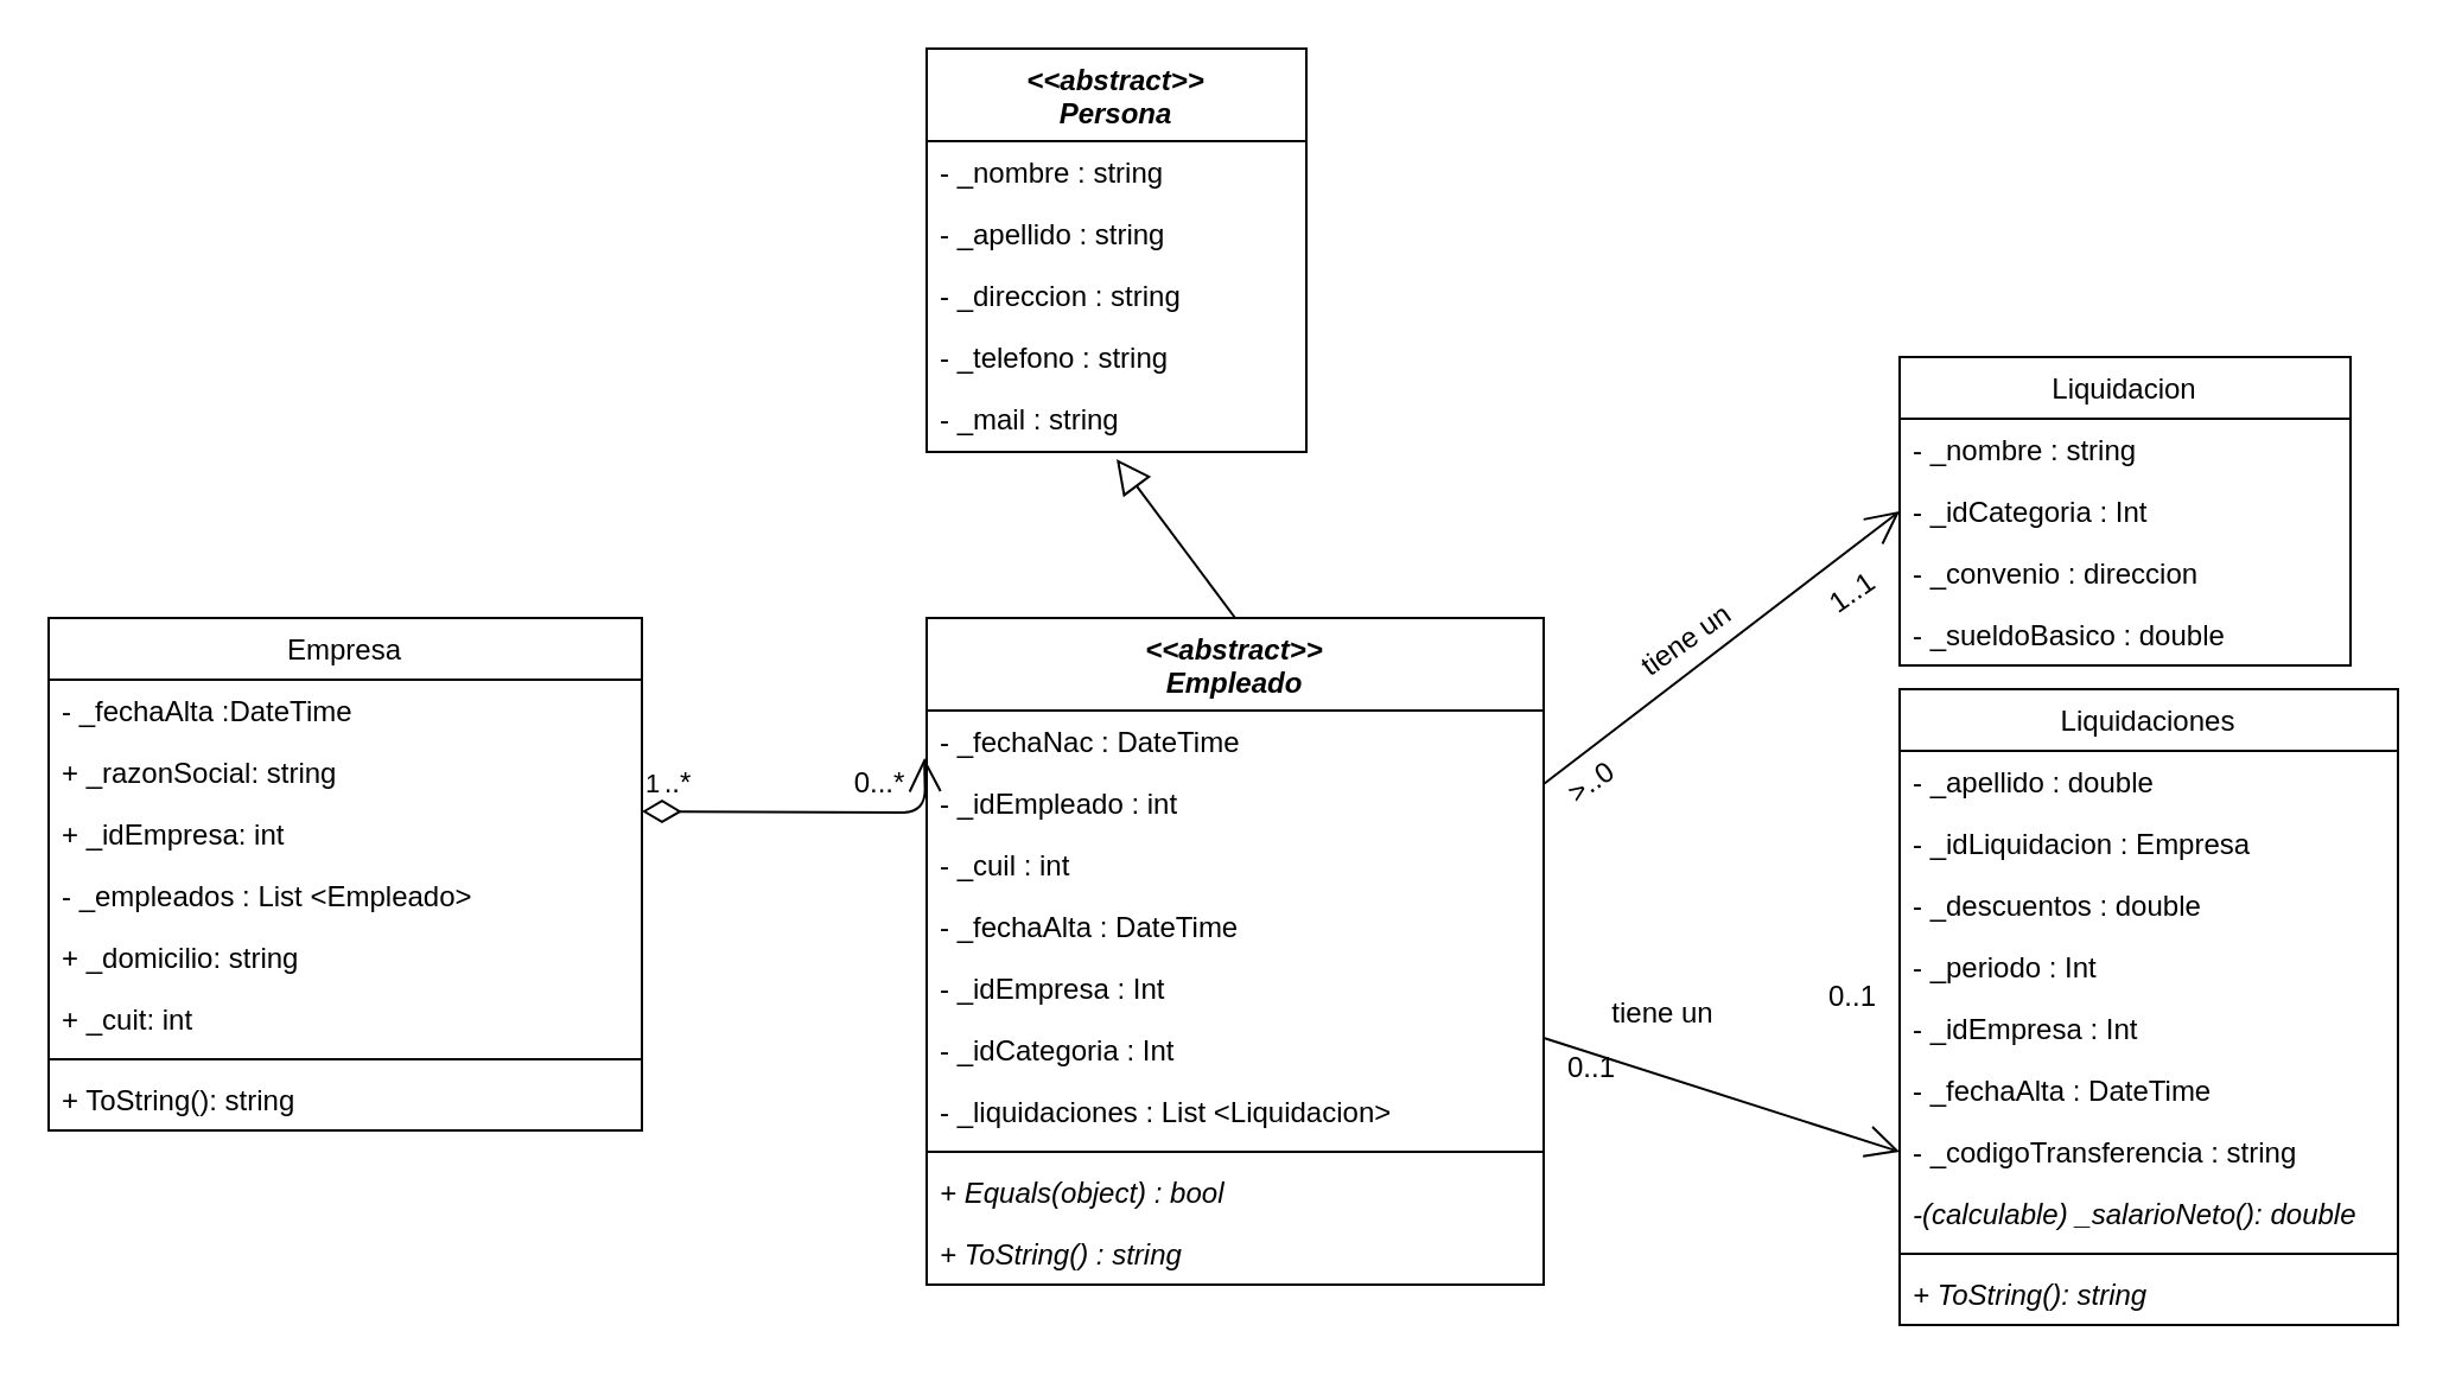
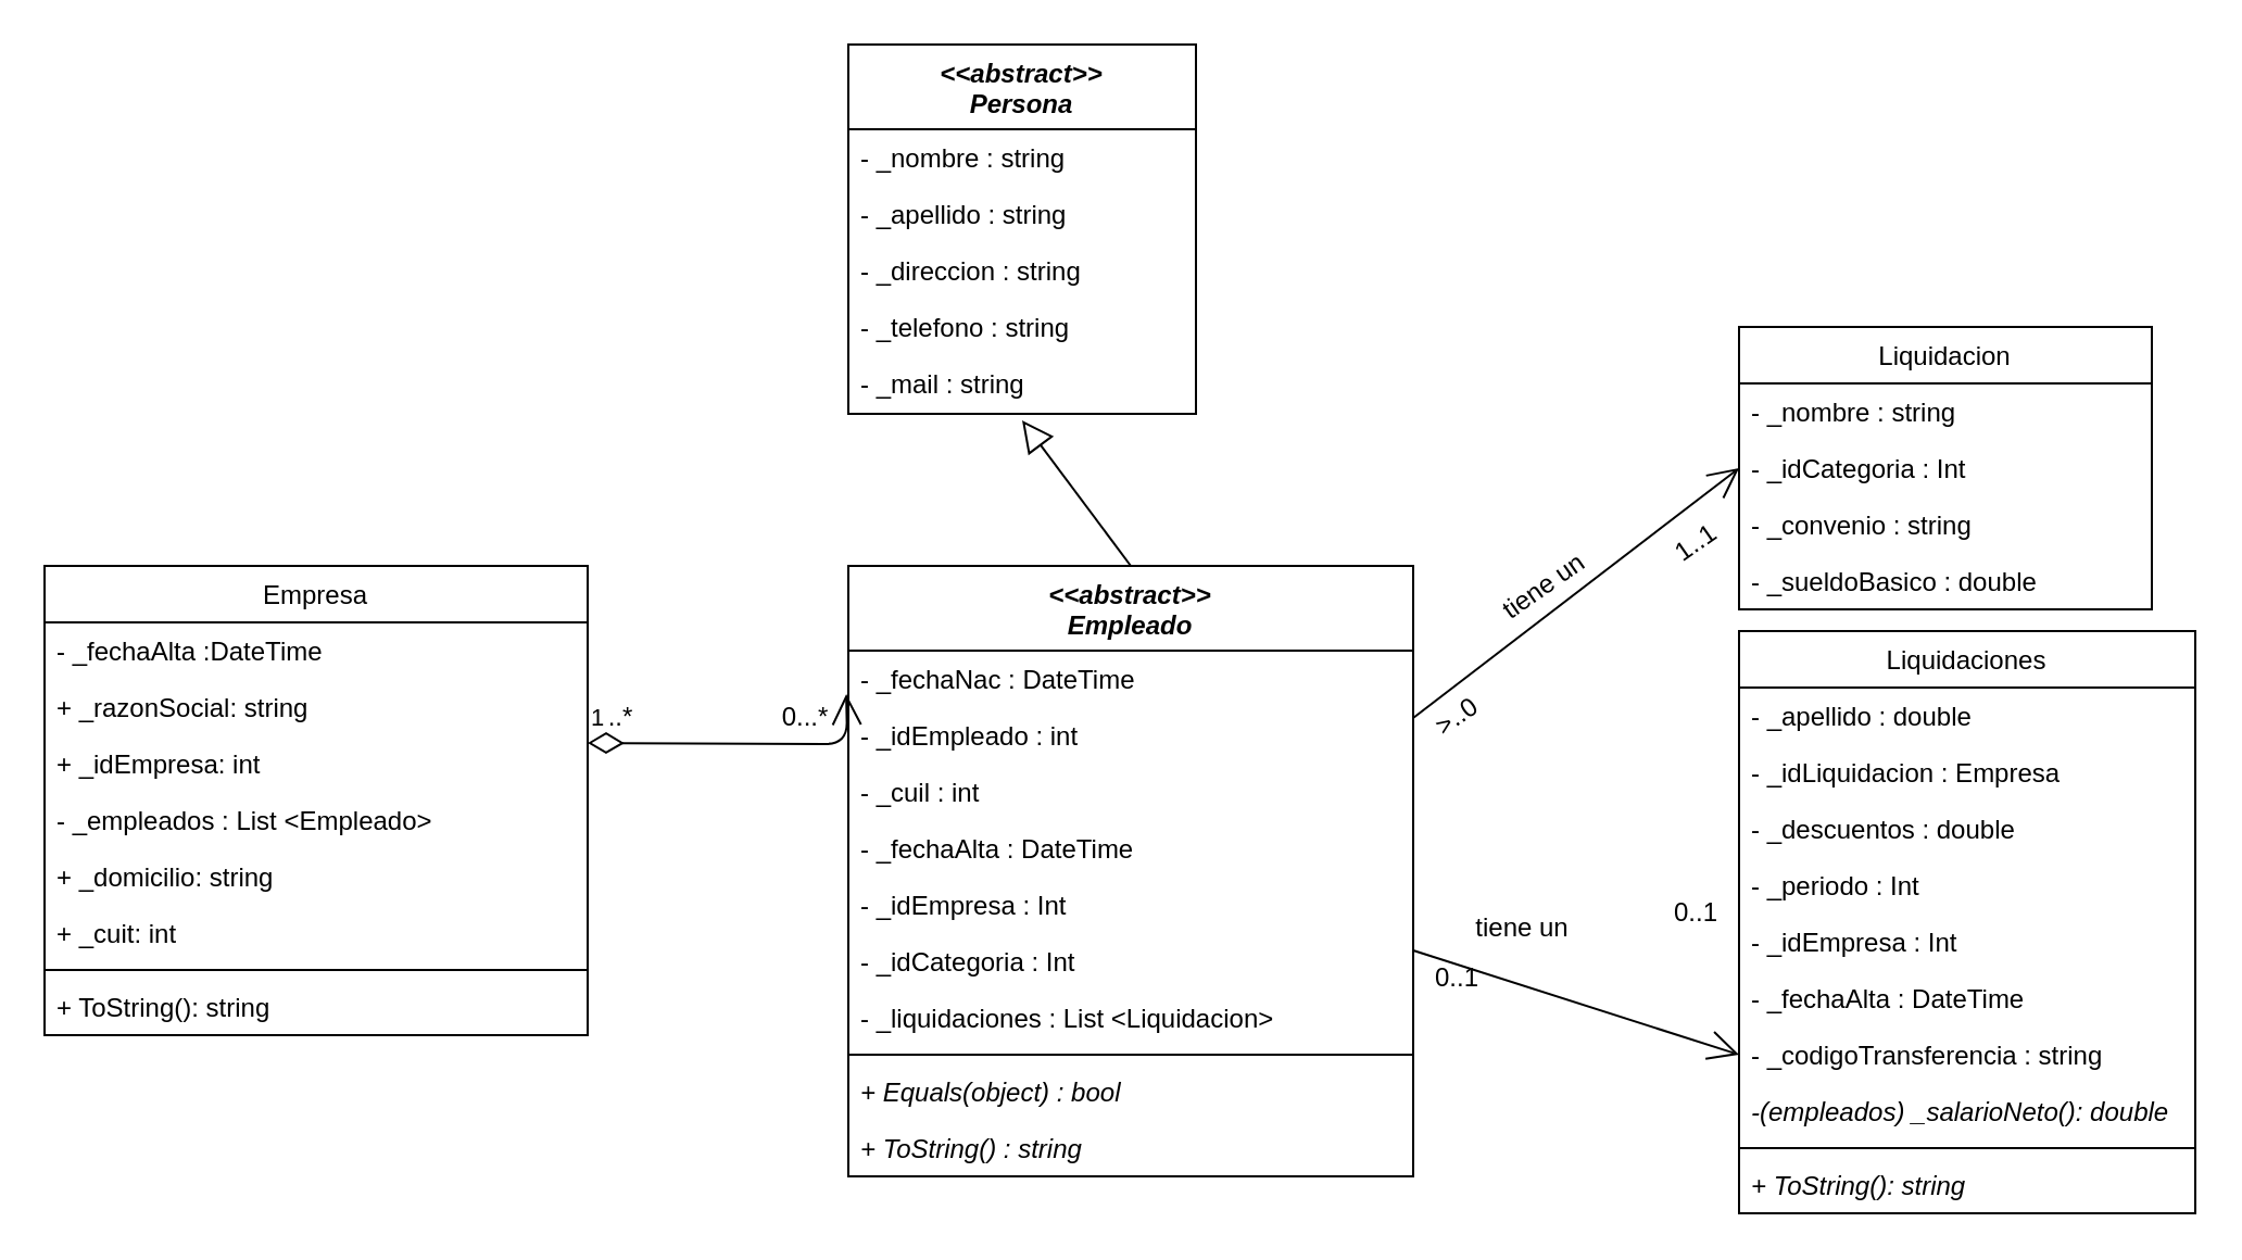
- <mxCell id="54" value="- _convenio : direccion" style="text;strokeColor=none;fillColor=none;align=left;verticalAlign=top;spacingLeft=4;spacingRight=4;overflow=hidden;rotatable=0;points=[[0,0.5],[1,0.5]];portConstraint=eastwest;" parent="51" vertex="1"><mxGeometry y="78" width="190" height="26" as="geometry" /></mxCell>
+ <mxCell id="54" value="- _convenio : string" style="text;strokeColor=none;fillColor=none;align=left;verticalAlign=top;spacingLeft=4;spacingRight=4;overflow=hidden;rotatable=0;points=[[0,0.5],[1,0.5]];portConstraint=eastwest;" parent="51" vertex="1"><mxGeometry y="78" width="190" height="26" as="geometry" /></mxCell>
- <mxCell id="44" value="-(calculable) _salarioNeto(): double" style="text;strokeColor=none;fillColor=none;align=left;verticalAlign=top;spacingLeft=4;spacingRight=4;overflow=hidden;rotatable=0;points=[[0,0.5],[1,0.5]];portConstraint=eastwest;fontStyle=2" parent="36" vertex="1"><mxGeometry y="208" width="210" height="26" as="geometry" /></mxCell>
+ <mxCell id="44" value="-(empleados) _salarioNeto(): double" style="text;strokeColor=none;fillColor=none;align=left;verticalAlign=top;spacingLeft=4;spacingRight=4;overflow=hidden;rotatable=0;points=[[0,0.5],[1,0.5]];portConstraint=eastwest;fontStyle=2" parent="36" vertex="1"><mxGeometry y="208" width="210" height="26" as="geometry" /></mxCell>
